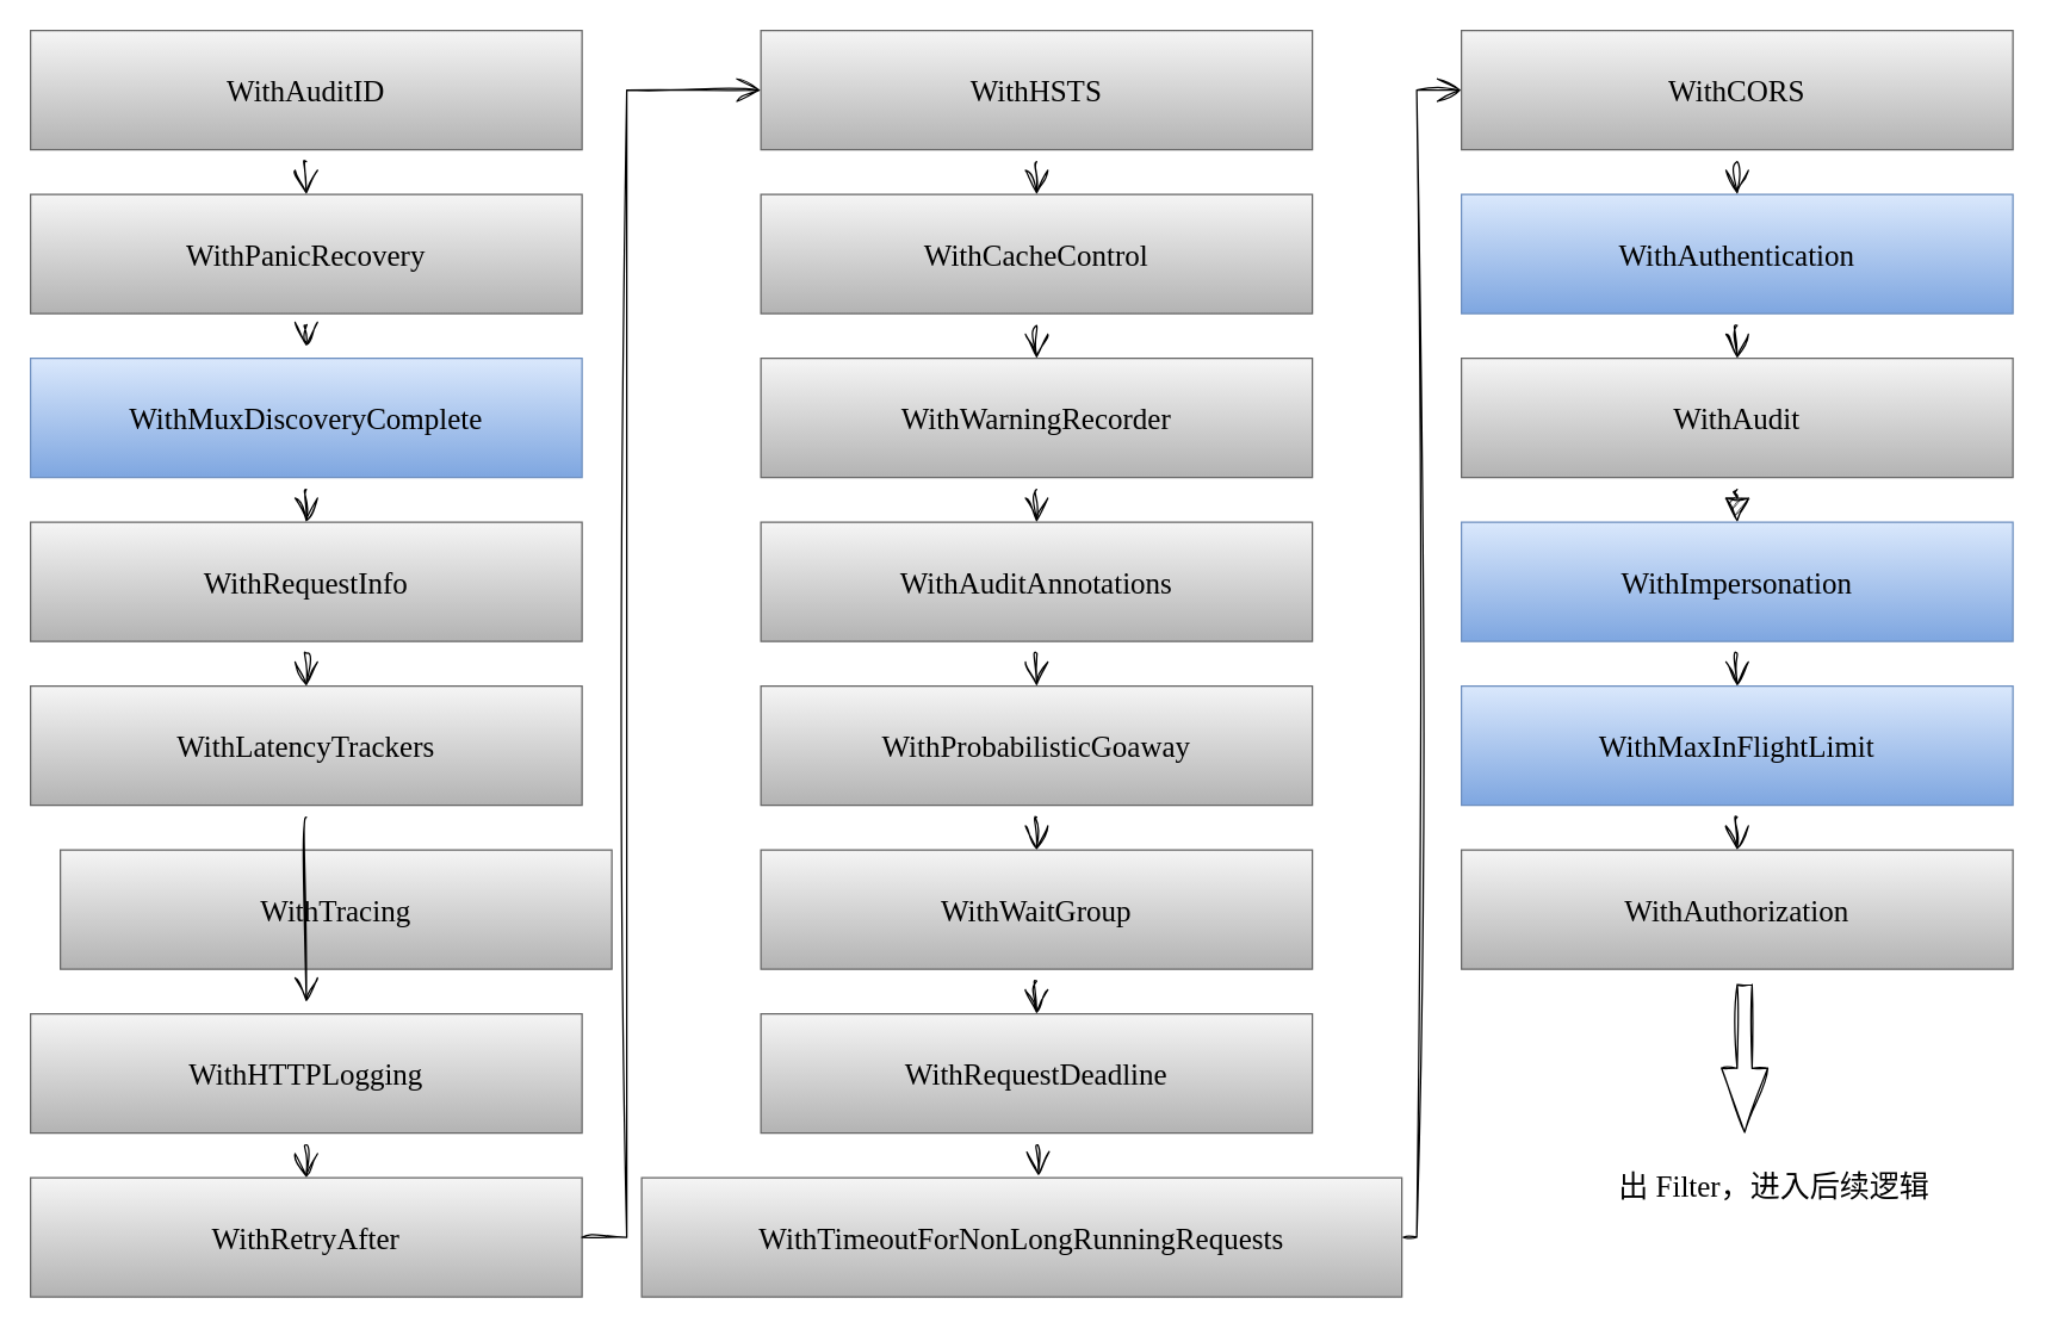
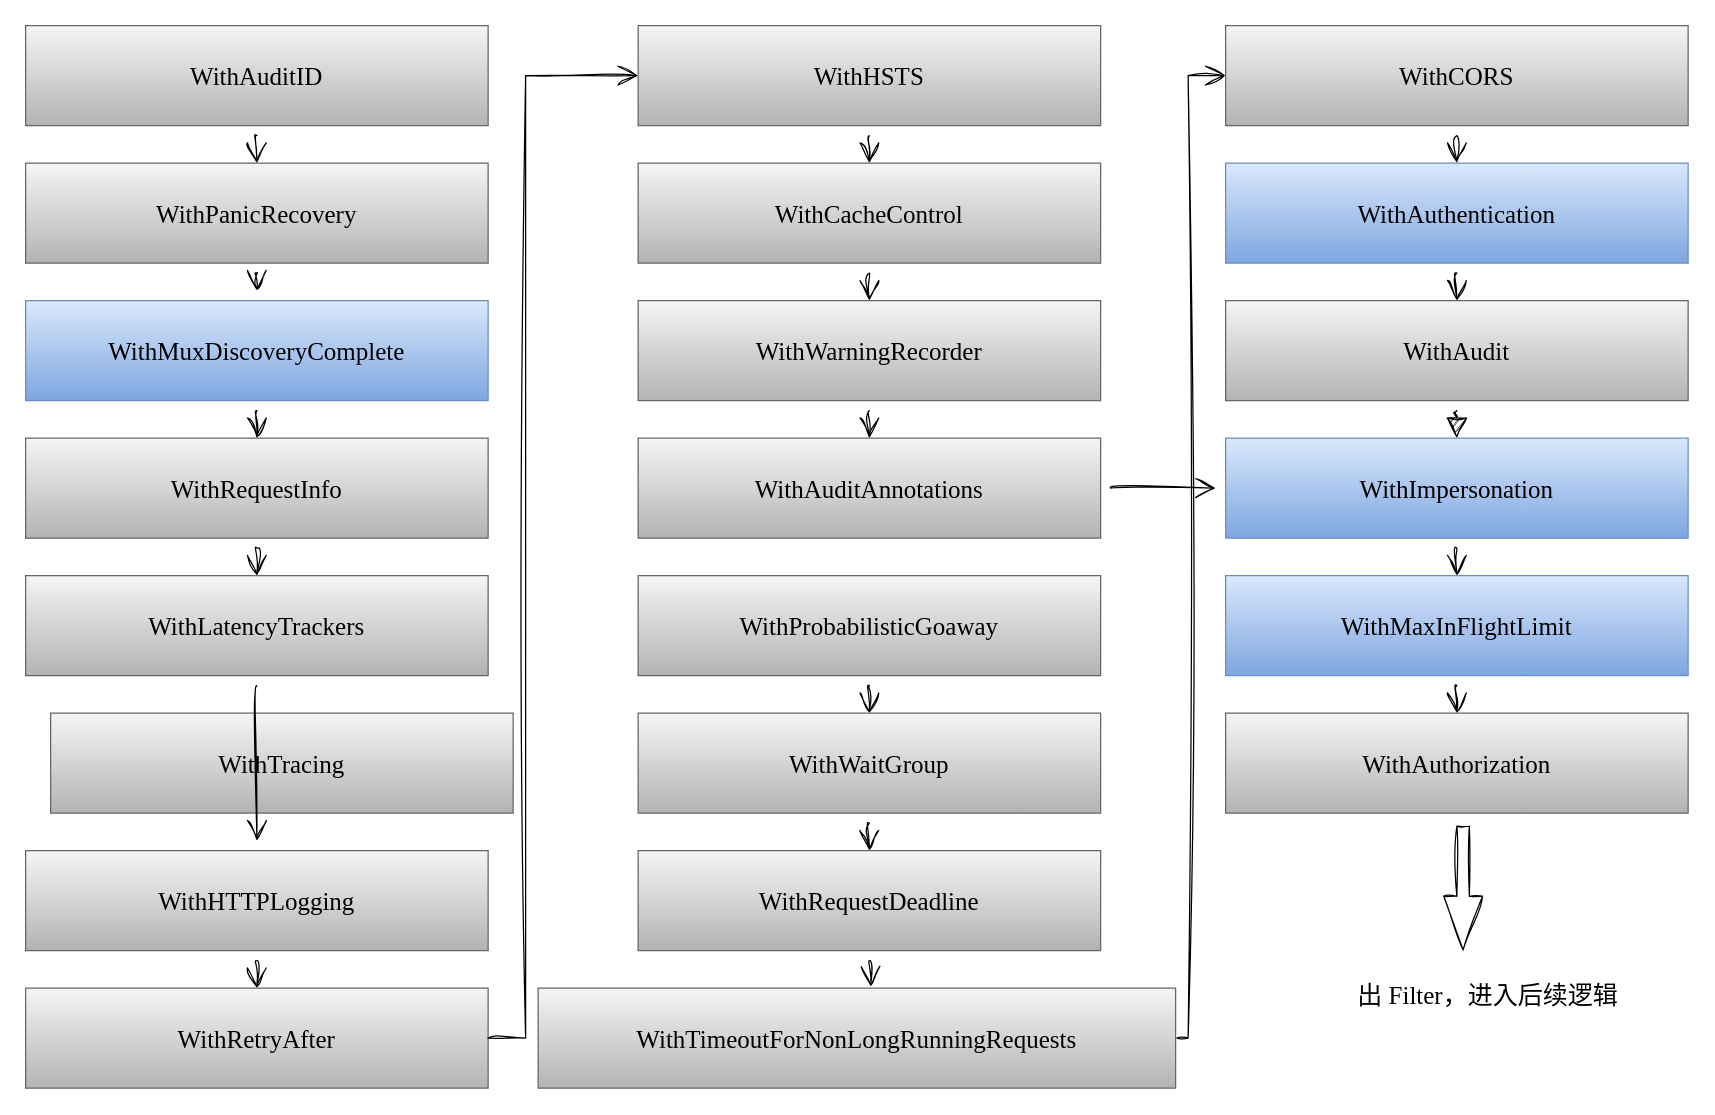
- <mxCell id="26" style="edgeStyle=none;curved=1;rounded=0;sketch=1;hachureGap=4;jiggle=2;curveFitting=1;orthogonalLoop=1;jettySize=auto;html=1;entryX=0.5;entryY=0;entryDx=0;entryDy=0;fontFamily=Lucida Console;fontSize=16;endArrow=open;startSize=14;endSize=14;sourcePerimeterSpacing=8;targetPerimeterSpacing=8;" edge="1" parent="2" source="23" target="25"><mxGeometry relative="1" as="geometry" /></mxCell>
+ <mxCell id="26" style="edgeStyle=none;curved=1;rounded=0;sketch=1;hachureGap=4;jiggle=2;curveFitting=1;orthogonalLoop=1;jettySize=auto;html=1;fontFamily=Lucida Console;fontSize=16;endArrow=open;startSize=14;endSize=14;sourcePerimeterSpacing=8;targetPerimeterSpacing=8;" edge="1" parent="2" source="23" target="39"><mxGeometry relative="1" as="geometry" /></mxCell>
